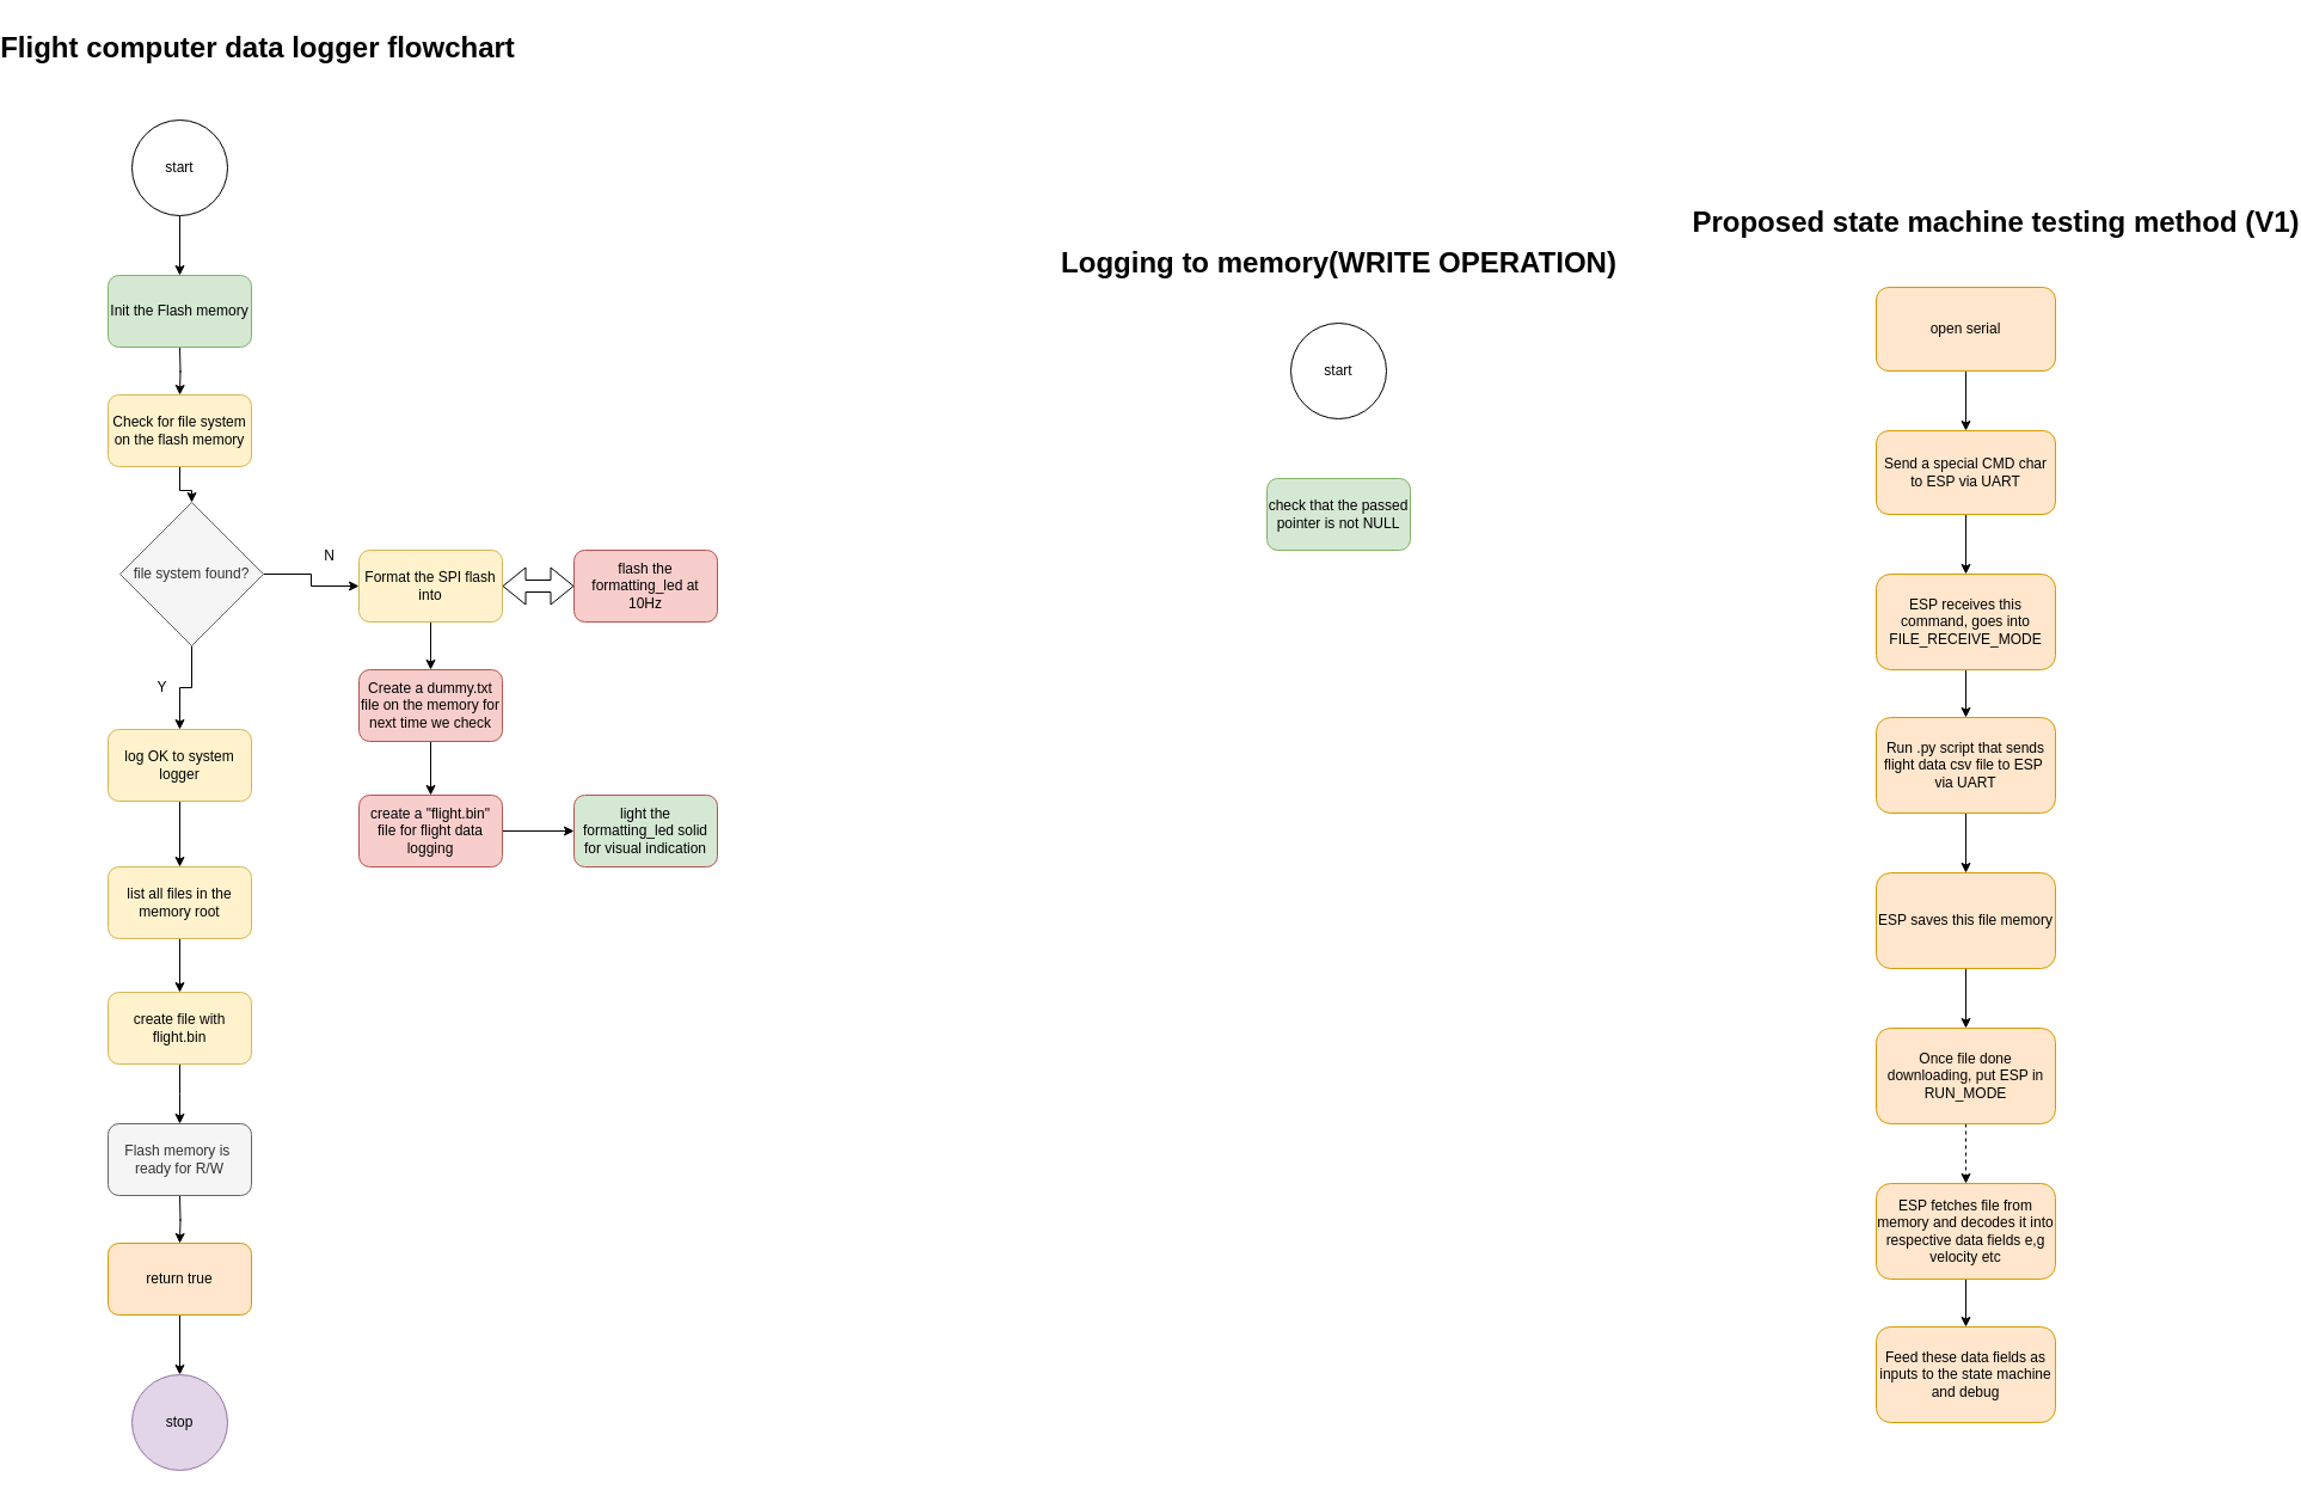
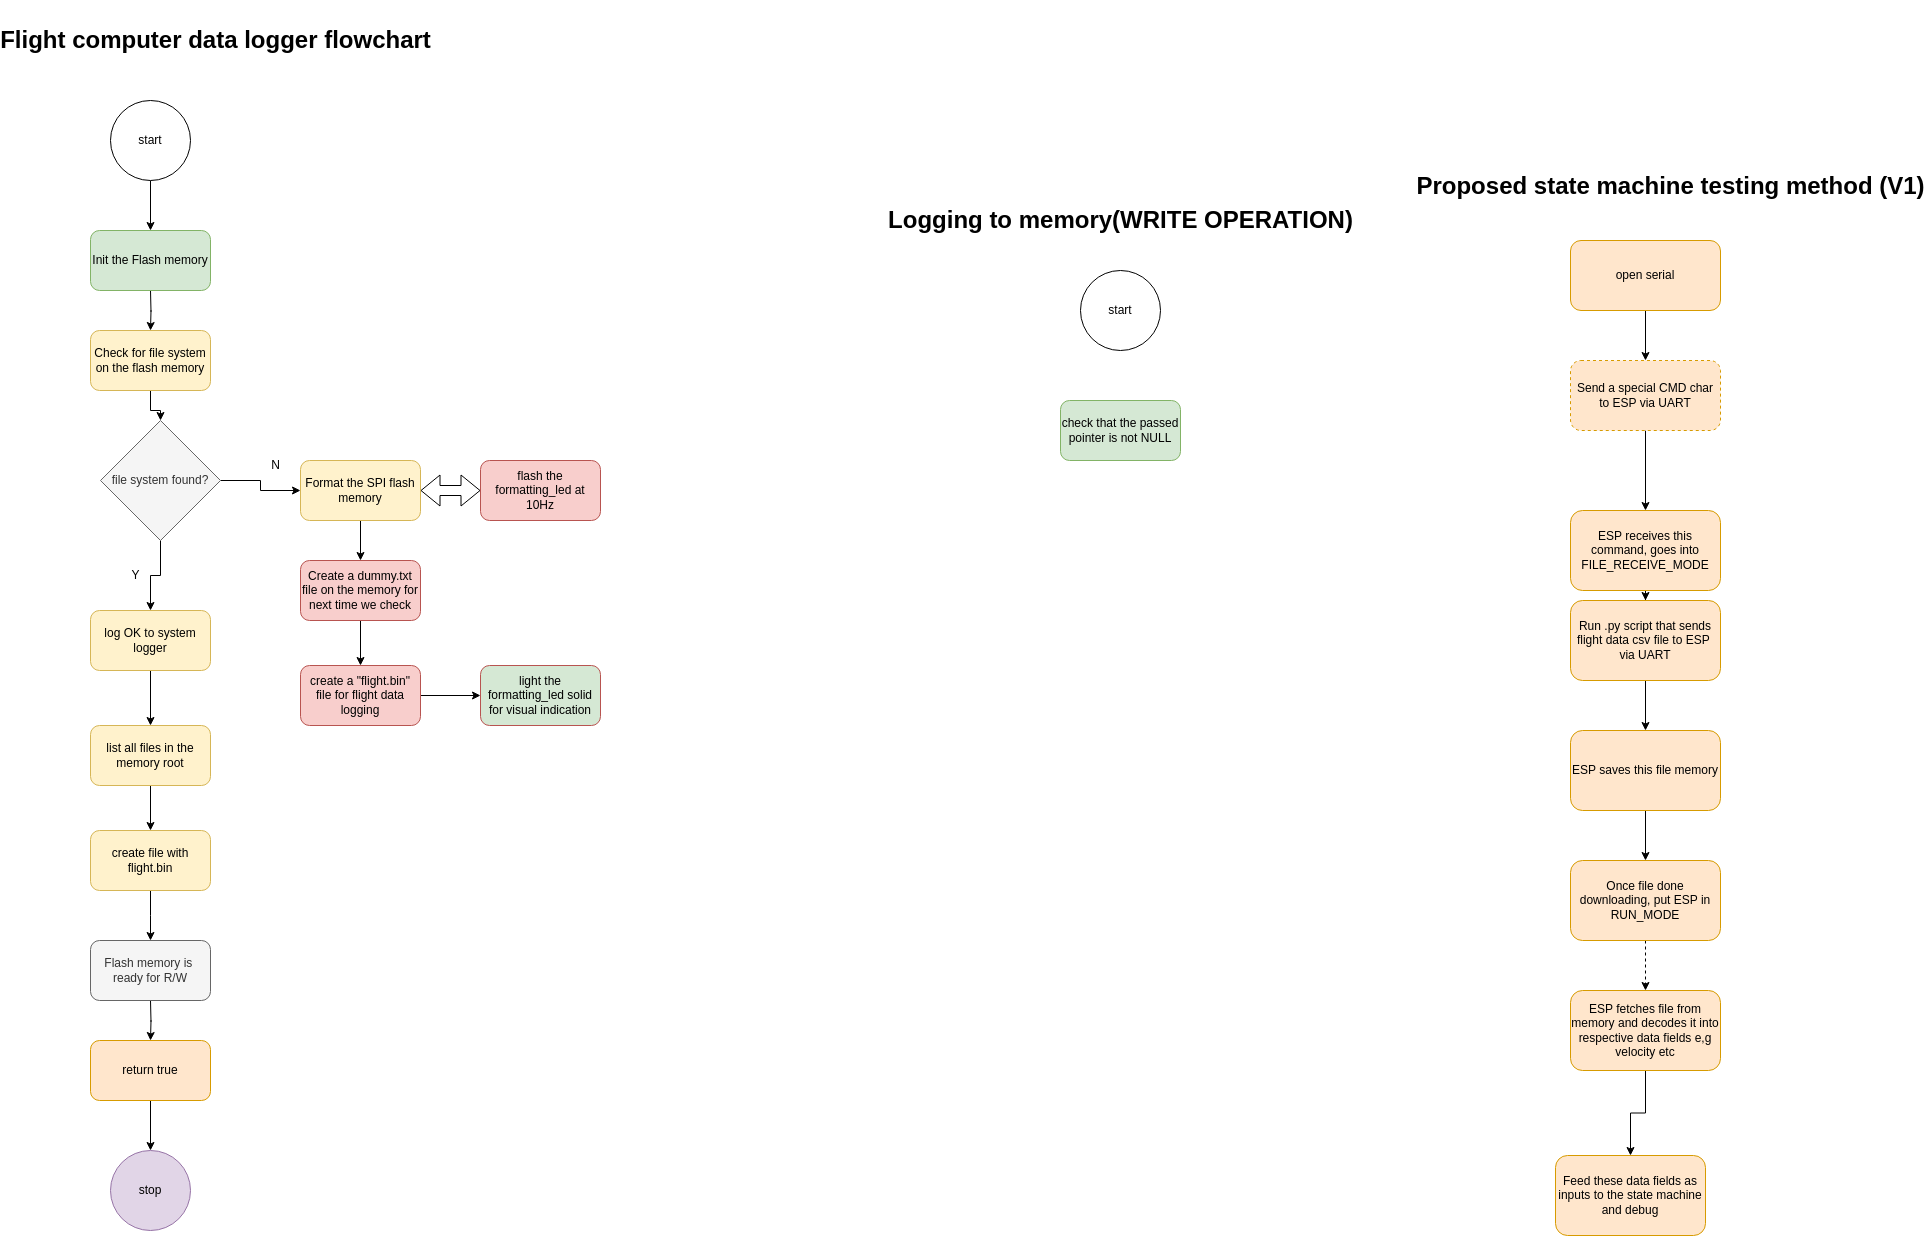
- <mxCell id="23" value="Send a special CMD char to ESP via UART" style="rounded=1;whiteSpace=wrap;html=1;fillColor=#ffe6cc;strokeColor=#d79b00;" vertex="1" parent="1"><mxGeometry x="1500" y="360" width="150" height="70" as="geometry" /></mxCell>
+ <mxCell id="23" value="Send a special CMD char to ESP via UART" style="rounded=1;whiteSpace=wrap;html=1;fillColor=#ffe6cc;strokeColor=#d79b00;dashed=1;" vertex="1" parent="1"><mxGeometry x="1500" y="360" width="150" height="70" as="geometry" /></mxCell>
- <mxCell id="36" value="Format the SPI flash into" style="rounded=1;whiteSpace=wrap;html=1;fillColor=#fff2cc;strokeColor=#d6b656;" vertex="1" parent="1"><mxGeometry x="230" y="460" width="120" height="60" as="geometry" /></mxCell>
+ <mxCell id="36" value="Format the SPI flash memory" style="rounded=1;whiteSpace=wrap;html=1;fillColor=#fff2cc;strokeColor=#d6b656;" vertex="1" parent="1"><mxGeometry x="230" y="460" width="120" height="60" as="geometry" /></mxCell>
- <mxCell id="25" value="ESP receives this command, goes into FILE_RECEIVE_MODE" style="rounded=1;whiteSpace=wrap;html=1;fillColor=#ffe6cc;strokeColor=#d79b00;" vertex="1" parent="1"><mxGeometry x="1500" y="480" width="150" height="80" as="geometry" /></mxCell>
+ <mxCell id="25" value="ESP receives this command, goes into FILE_RECEIVE_MODE" style="rounded=1;whiteSpace=wrap;html=1;fillColor=#ffe6cc;strokeColor=#d79b00;" vertex="1" parent="1"><mxGeometry x="1500" y="510" width="150" height="80" as="geometry" /></mxCell>
- <mxCell id="34" value="Feed these data fields as inputs to the state machine and debug" style="rounded=1;whiteSpace=wrap;html=1;fillColor=#ffe6cc;strokeColor=#d79b00;" vertex="1" parent="1"><mxGeometry x="1500" y="1110" width="150" height="80" as="geometry" /></mxCell>
+ <mxCell id="34" value="Feed these data fields as inputs to the state machine and debug" style="rounded=1;whiteSpace=wrap;html=1;fillColor=#ffe6cc;strokeColor=#d79b00;" vertex="1" parent="1"><mxGeometry x="1485" y="1155" width="150" height="80" as="geometry" /></mxCell>
